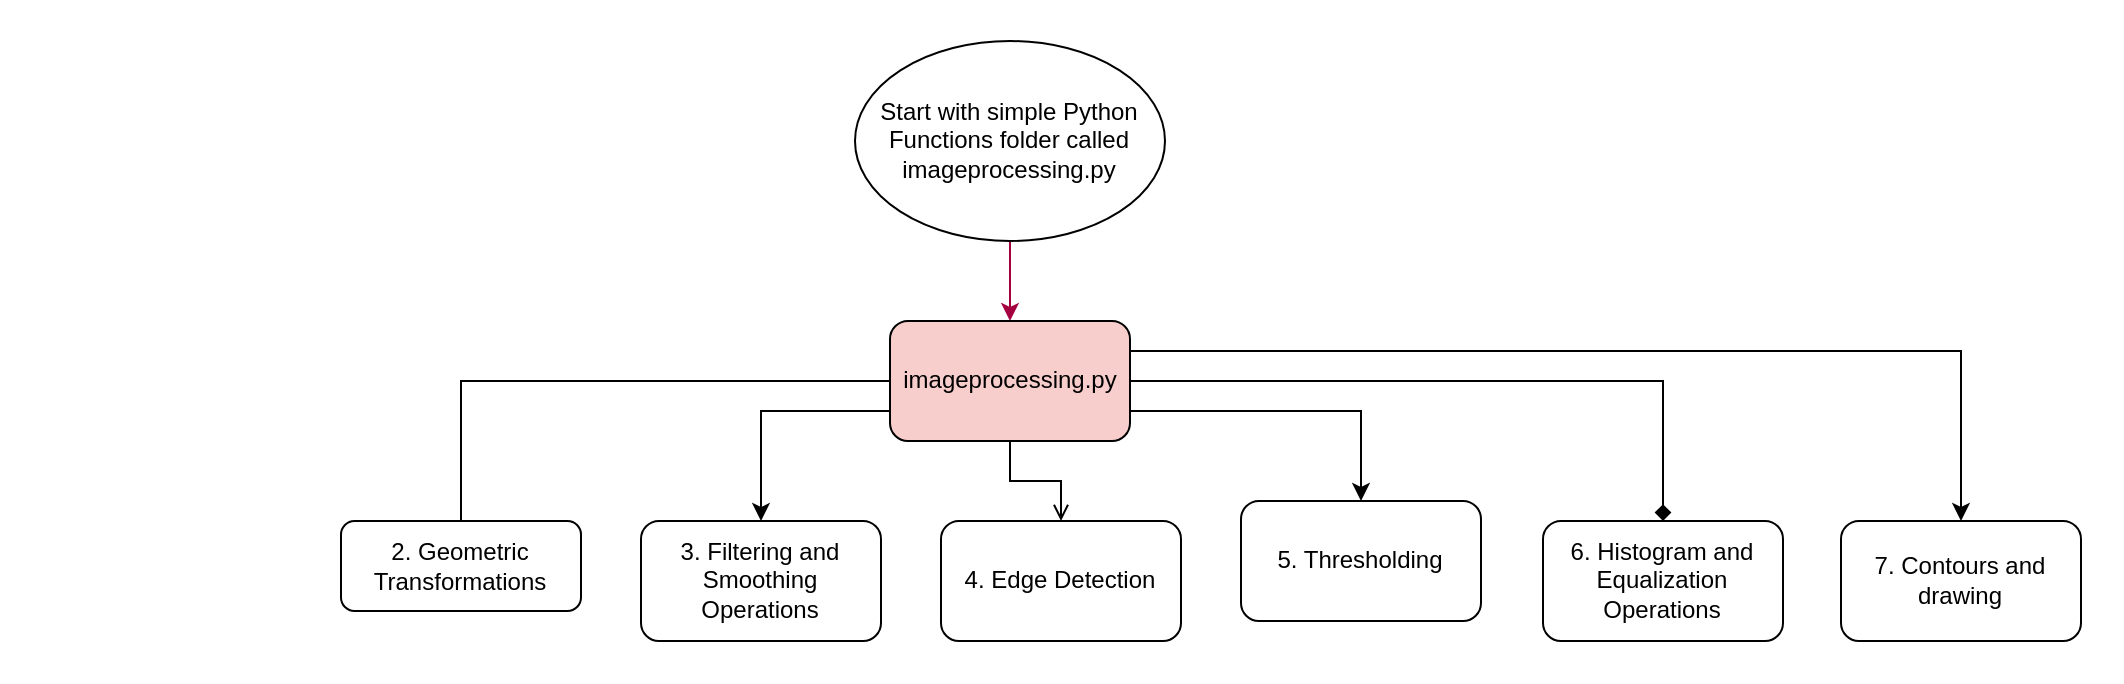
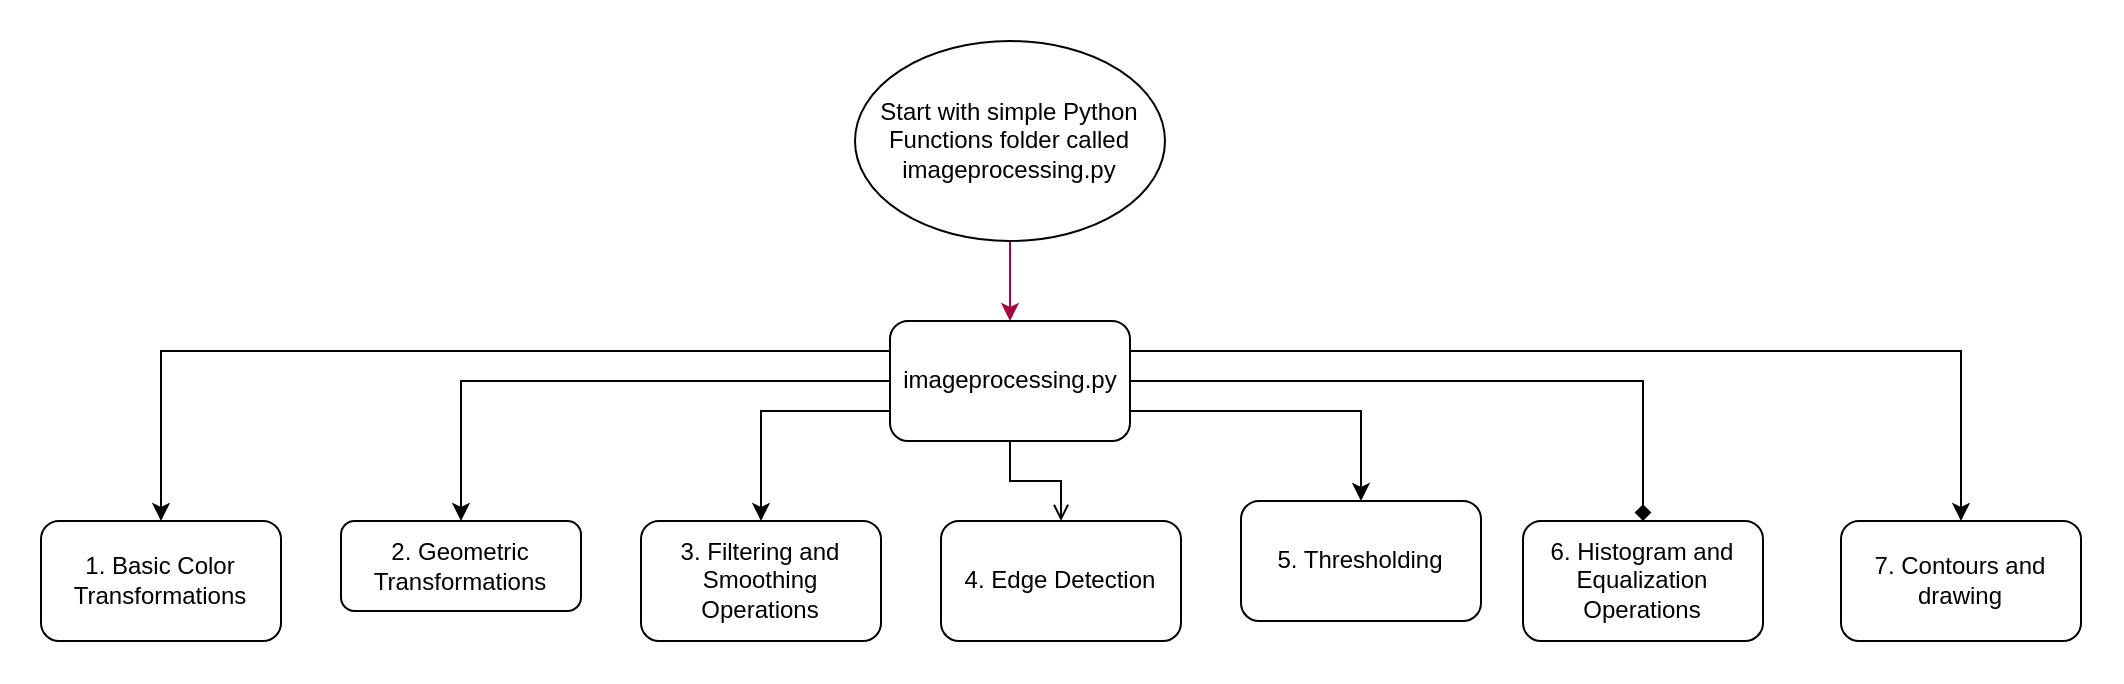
+ <mxCell id="7" style="edgeStyle=orthogonalEdgeStyle;rounded=0;orthogonalLoop=1;jettySize=auto;html=1;exitX=0;exitY=0.25;exitDx=0;exitDy=0;entryX=0.5;entryY=0;entryDx=0;entryDy=0;" edge="1" parent="1" source="11" target="12"><mxGeometry relative="1" as="geometry" /></mxCell>
- <mxCell id="11" value="imageprocessing.py" style="rounded=1;whiteSpace=wrap;html=1;fillColor=#f8cecc;" vertex="1" parent="1"><mxGeometry x="444.5" y="160" width="120" height="60" as="geometry" /></mxCell>
+ <mxCell id="11" value="imageprocessing.py" style="rounded=1;whiteSpace=wrap;html=1;" vertex="1" parent="1"><mxGeometry x="444.5" y="160" width="120" height="60" as="geometry" /></mxCell>
- <mxCell id="6" style="edgeStyle=orthogonalEdgeStyle;rounded=0;orthogonalLoop=1;jettySize=auto;html=1;exitX=0;exitY=0.5;exitDx=0;exitDy=0;entryX=0.5;entryY=0;entryDx=0;entryDy=0;endArrow=none;" edge="1" parent="1" source="11" target="13"><mxGeometry relative="1" as="geometry" /></mxCell>
+ <mxCell id="6" style="edgeStyle=orthogonalEdgeStyle;rounded=0;orthogonalLoop=1;jettySize=auto;html=1;exitX=0;exitY=0.5;exitDx=0;exitDy=0;entryX=0.5;entryY=0;entryDx=0;entryDy=0;" edge="1" parent="1" source="11" target="13"><mxGeometry relative="1" as="geometry" /></mxCell>
+ <mxCell id="12" value="1. Basic Color Transformations" style="rounded=1;whiteSpace=wrap;html=1;" vertex="1" parent="1"><mxGeometry x="20" y="260" width="120" height="60" as="geometry" /></mxCell>
- <mxCell id="17" value="6. Histogram and Equalization Operations" style="rounded=1;whiteSpace=wrap;html=1;" vertex="1" parent="1"><mxGeometry x="771" y="260" width="120" height="60" as="geometry" /></mxCell>
+ <mxCell id="17" value="6. Histogram and Equalization Operations" style="rounded=1;whiteSpace=wrap;html=1;" vertex="1" parent="1"><mxGeometry x="761" y="260" width="120" height="60" as="geometry" /></mxCell>
